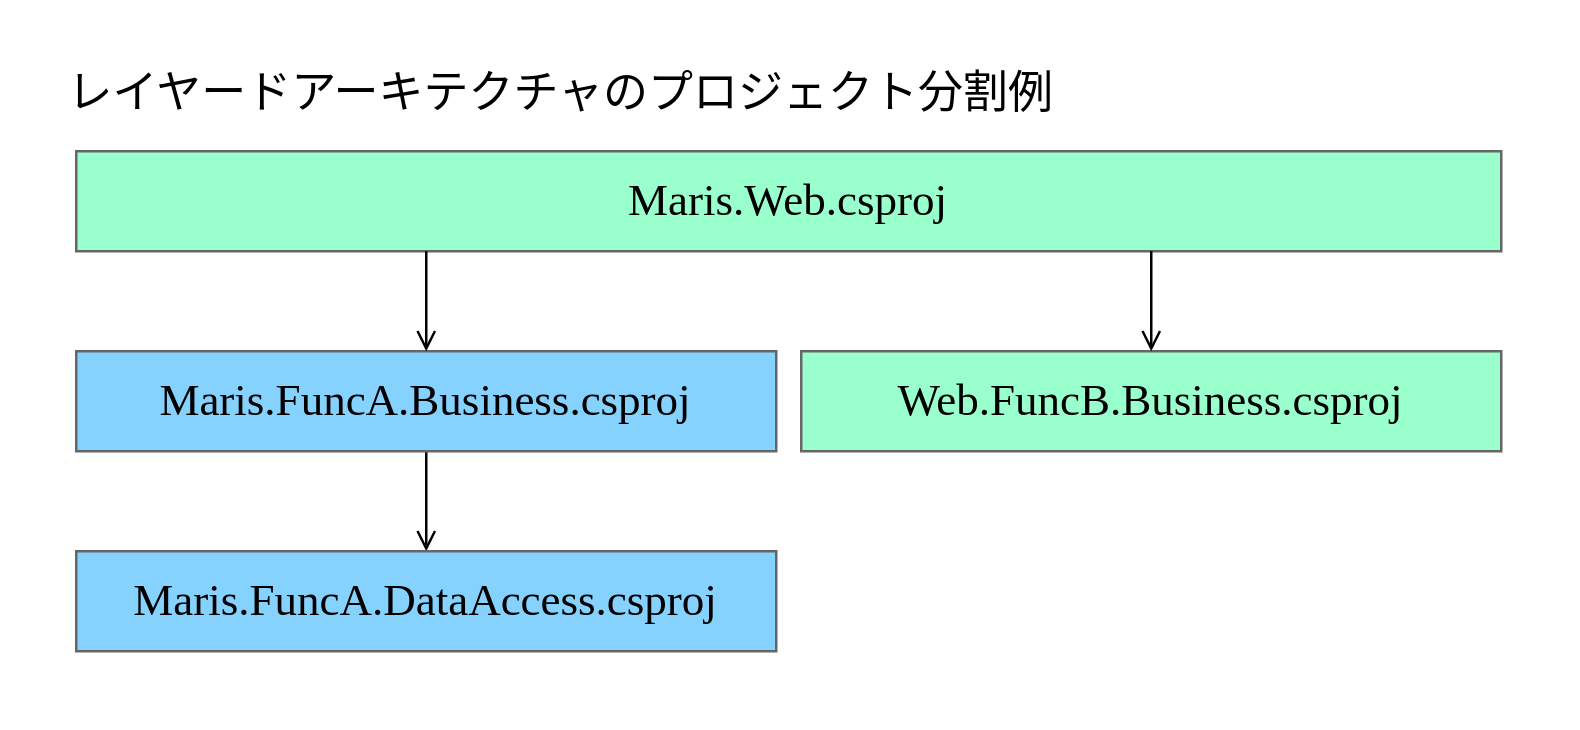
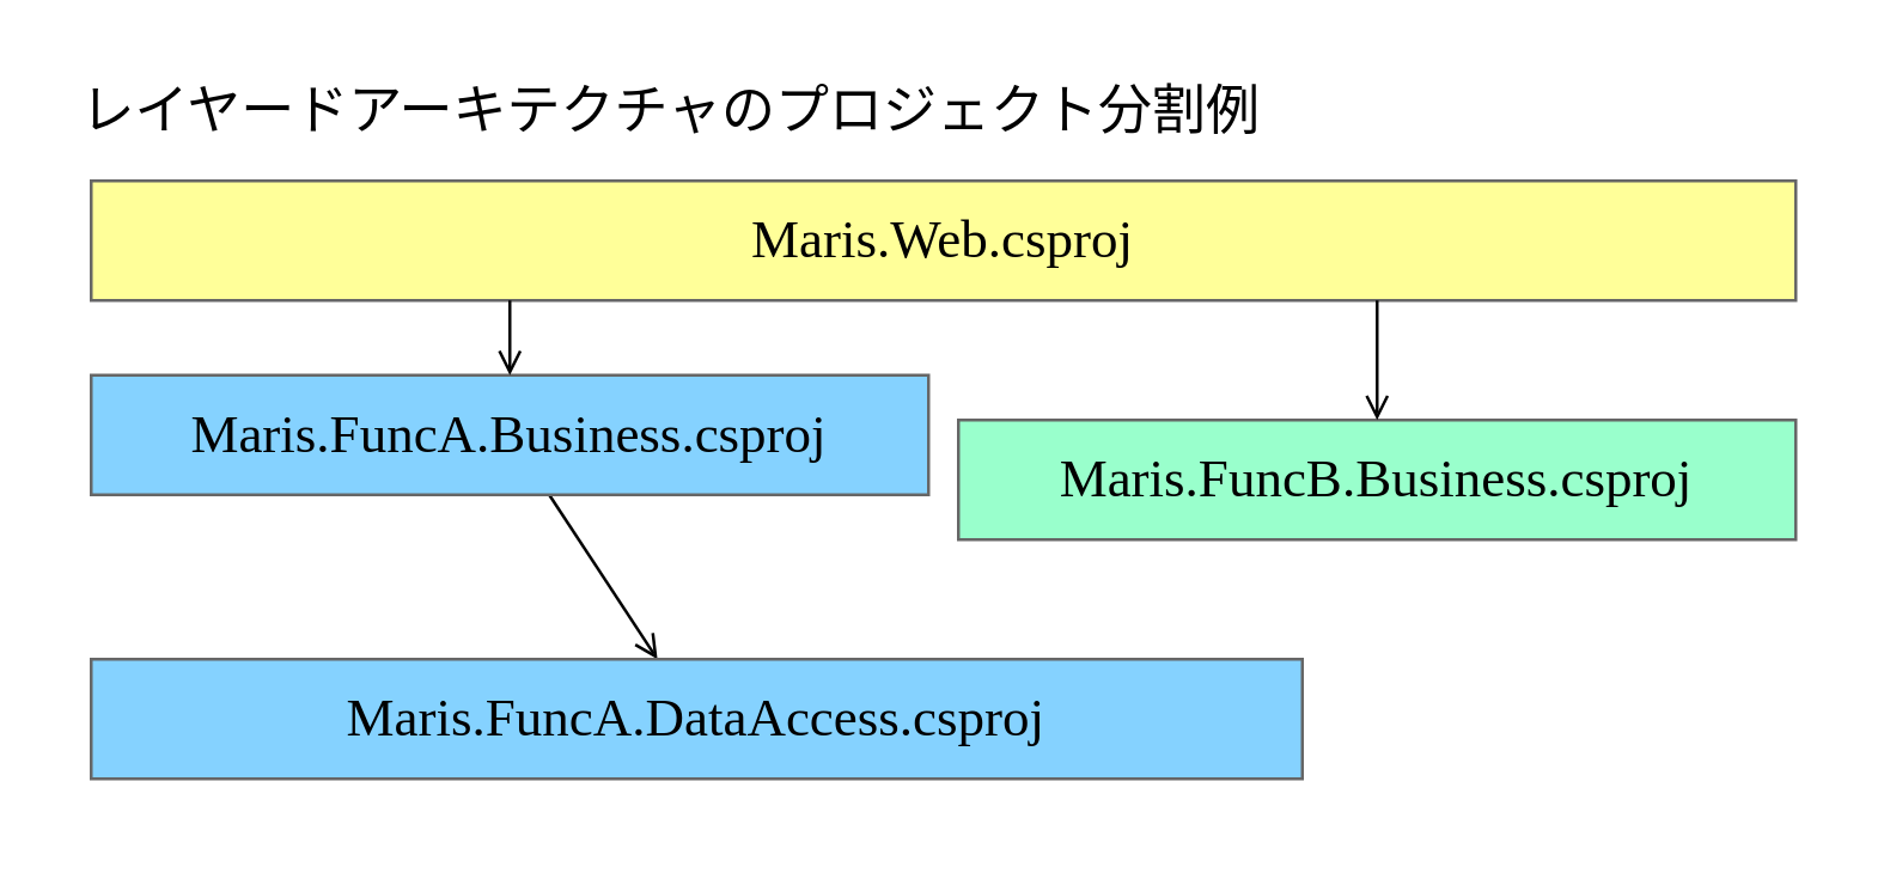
- <mxCell id="3" value="Maris.Web.csproj" style="rounded=0;whiteSpace=wrap;html=1;fillColor=#99ffcc;strokeColor=#666666;fontColor=#000000;fontSize=18;fontFamily=Noto Sans JP;fontSource=https%3A%2F%2Ffonts.googleapis.com%2Fcss%3Ffamily%3DNoto%2BSans%2BJP;" vertex="1" parent="1"><mxGeometry x="30" y="60" width="570" height="40" as="geometry" /></mxCell>
+ <mxCell id="3" value="Maris.Web.csproj" style="rounded=0;whiteSpace=wrap;html=1;fillColor=#FFFF99;strokeColor=#666666;fontColor=#000000;fontSize=18;fontFamily=Noto Sans JP;fontSource=https%3A%2F%2Ffonts.googleapis.com%2Fcss%3Ffamily%3DNoto%2BSans%2BJP;" vertex="1" parent="1"><mxGeometry x="30" y="60" width="570" height="40" as="geometry" /></mxCell>
- <mxCell id="5" value="Maris.FuncA.Business.csproj" style="rounded=0;whiteSpace=wrap;html=1;fillColor=#85D2FF;strokeColor=#666666;fontColor=#000000;fontSize=18;fontFamily=Noto Sans JP;fontSource=https%3A%2F%2Ffonts.googleapis.com%2Fcss%3Ffamily%3DNoto%2BSans%2BJP;" vertex="1" parent="1"><mxGeometry x="30" y="140" width="280" height="40" as="geometry" /></mxCell>
+ <mxCell id="5" value="Maris.FuncA.Business.csproj" style="rounded=0;whiteSpace=wrap;html=1;fillColor=#85D2FF;strokeColor=#666666;fontColor=#000000;fontSize=18;fontFamily=Noto Sans JP;fontSource=https%3A%2F%2Ffonts.googleapis.com%2Fcss%3Ffamily%3DNoto%2BSans%2BJP;" vertex="1" parent="1"><mxGeometry x="30" y="125" width="280" height="40" as="geometry" /></mxCell>
- <mxCell id="7" value="Web.FuncB.Business.csproj" style="rounded=0;whiteSpace=wrap;html=1;fillColor=#99FFCC;strokeColor=#666666;fontColor=#000000;fontSize=18;fontFamily=Noto Sans JP;fontSource=https%3A%2F%2Ffonts.googleapis.com%2Fcss%3Ffamily%3DNoto%2BSans%2BJP;" vertex="1" parent="1"><mxGeometry x="320" y="140" width="280" height="40" as="geometry" /></mxCell>
+ <mxCell id="7" value="Maris.FuncB.Business.csproj" style="rounded=0;whiteSpace=wrap;html=1;fillColor=#99FFCC;strokeColor=#666666;fontColor=#000000;fontSize=18;fontFamily=Noto Sans JP;fontSource=https%3A%2F%2Ffonts.googleapis.com%2Fcss%3Ffamily%3DNoto%2BSans%2BJP;" vertex="1" parent="1"><mxGeometry x="320" y="140" width="280" height="40" as="geometry" /></mxCell>
- <mxCell id="6" value="Maris.FuncA.DataAccess.csproj" style="rounded=0;whiteSpace=wrap;html=1;fillColor=#85D2FF;strokeColor=#666666;fontColor=#000000;fontSize=18;fontFamily=Noto Sans JP;fontSource=https%3A%2F%2Ffonts.googleapis.com%2Fcss%3Ffamily%3DNoto%2BSans%2BJP;" vertex="1" parent="1"><mxGeometry x="30" y="220" width="280" height="40" as="geometry" /></mxCell>
+ <mxCell id="6" value="Maris.FuncA.DataAccess.csproj" style="rounded=0;whiteSpace=wrap;html=1;fillColor=#85D2FF;strokeColor=#666666;fontColor=#000000;fontSize=18;fontFamily=Noto Sans JP;fontSource=https%3A%2F%2Ffonts.googleapis.com%2Fcss%3Ffamily%3DNoto%2BSans%2BJP;" vertex="1" parent="1"><mxGeometry x="30" y="220" width="405" height="40" as="geometry" /></mxCell>
